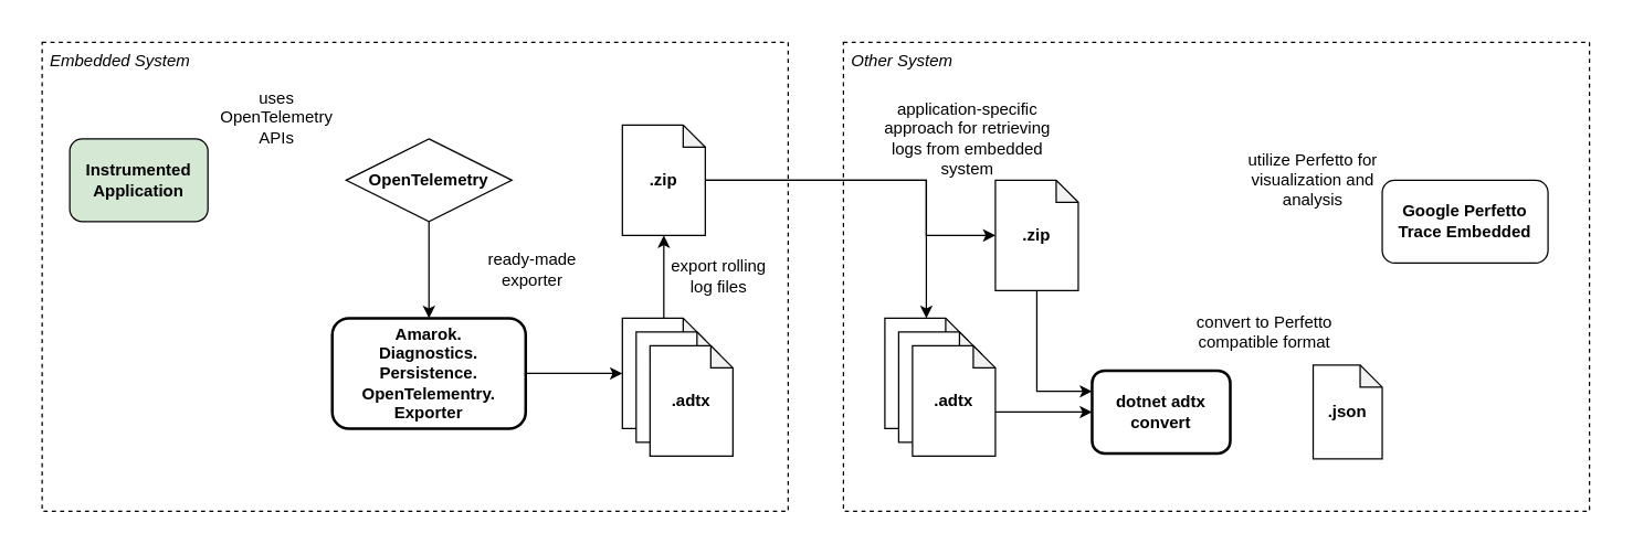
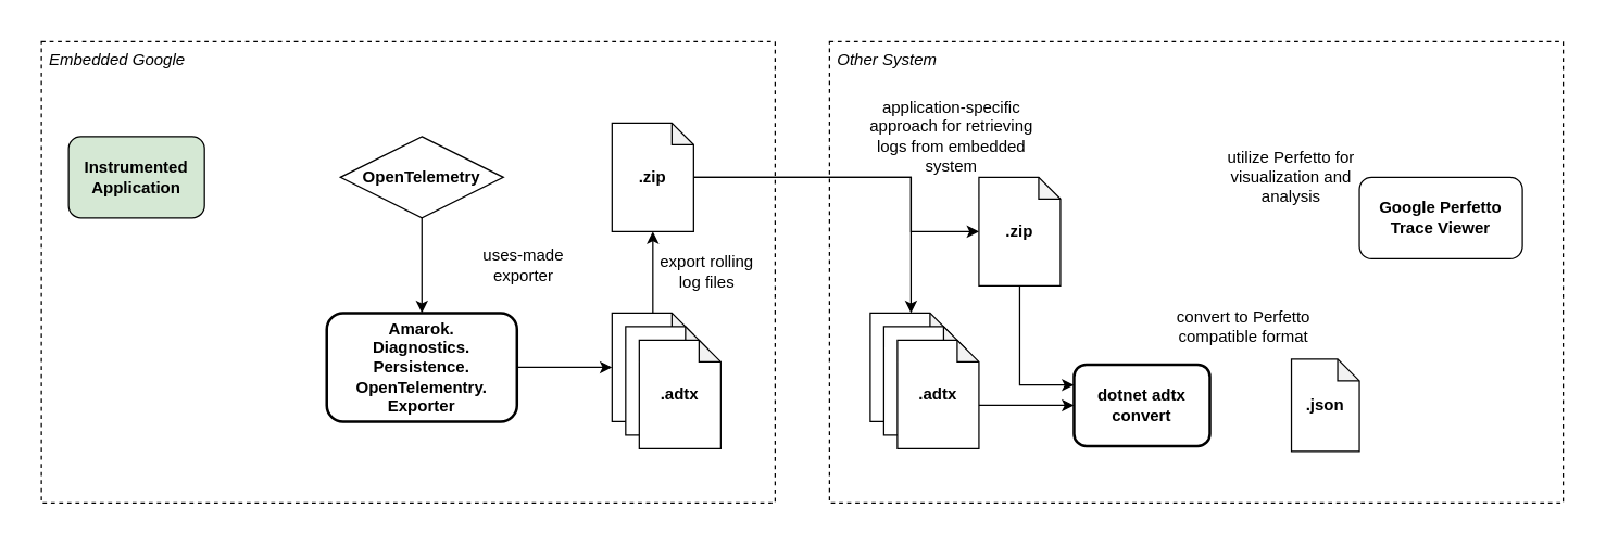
- <mxCell id="4" value="Embedded System" style="rounded=0;whiteSpace=wrap;html=1;fillColor=default;dashed=1;verticalAlign=top;fontStyle=2;align=left;spacing=2;spacingTop=0;spacingLeft=4;perimeterSpacing=5;" parent="1" vertex="1"><mxGeometry x="30" y="30" width="540" height="340" as="geometry" /></mxCell>
+ <mxCell id="4" value="Embedded Google" style="rounded=0;whiteSpace=wrap;html=1;fillColor=default;dashed=1;verticalAlign=top;fontStyle=2;align=left;spacing=2;spacingTop=0;spacingLeft=4;perimeterSpacing=5;" parent="1" vertex="1"><mxGeometry x="30" y="30" width="540" height="340" as="geometry" /></mxCell>
- <mxCell id="10" value="uses OpenTelemetry APIs" style="text;html=1;align=center;verticalAlign=middle;whiteSpace=wrap;rounded=0;strokeWidth=2;" parent="1" vertex="1"><mxGeometry x="150" y="70" width="100" height="30" as="geometry" /></mxCell>
- <mxCell id="16" value="Google Perfetto&lt;br&gt;Trace Embedded" style="rounded=1;whiteSpace=wrap;html=1;fontStyle=1;strokeWidth=1;" parent="1" vertex="1"><mxGeometry x="1000" y="130" width="120" height="60" as="geometry" /></mxCell>
+ <mxCell id="16" value="Google Perfetto&lt;br&gt;Trace Viewer" style="rounded=1;whiteSpace=wrap;html=1;fontStyle=1;strokeWidth=1;" parent="1" vertex="1"><mxGeometry x="1000" y="130" width="120" height="60" as="geometry" /></mxCell>
- <mxCell id="20" value="ready-made exporter" style="text;html=1;align=center;verticalAlign=middle;whiteSpace=wrap;rounded=0;strokeWidth=2;" parent="1" vertex="1"><mxGeometry x="340" y="180" width="90" height="30" as="geometry" /></mxCell>
+ <mxCell id="20" value="uses-made exporter" style="text;html=1;align=center;verticalAlign=middle;whiteSpace=wrap;rounded=0;strokeWidth=2;" parent="1" vertex="1"><mxGeometry x="340" y="180" width="90" height="30" as="geometry" /></mxCell>
